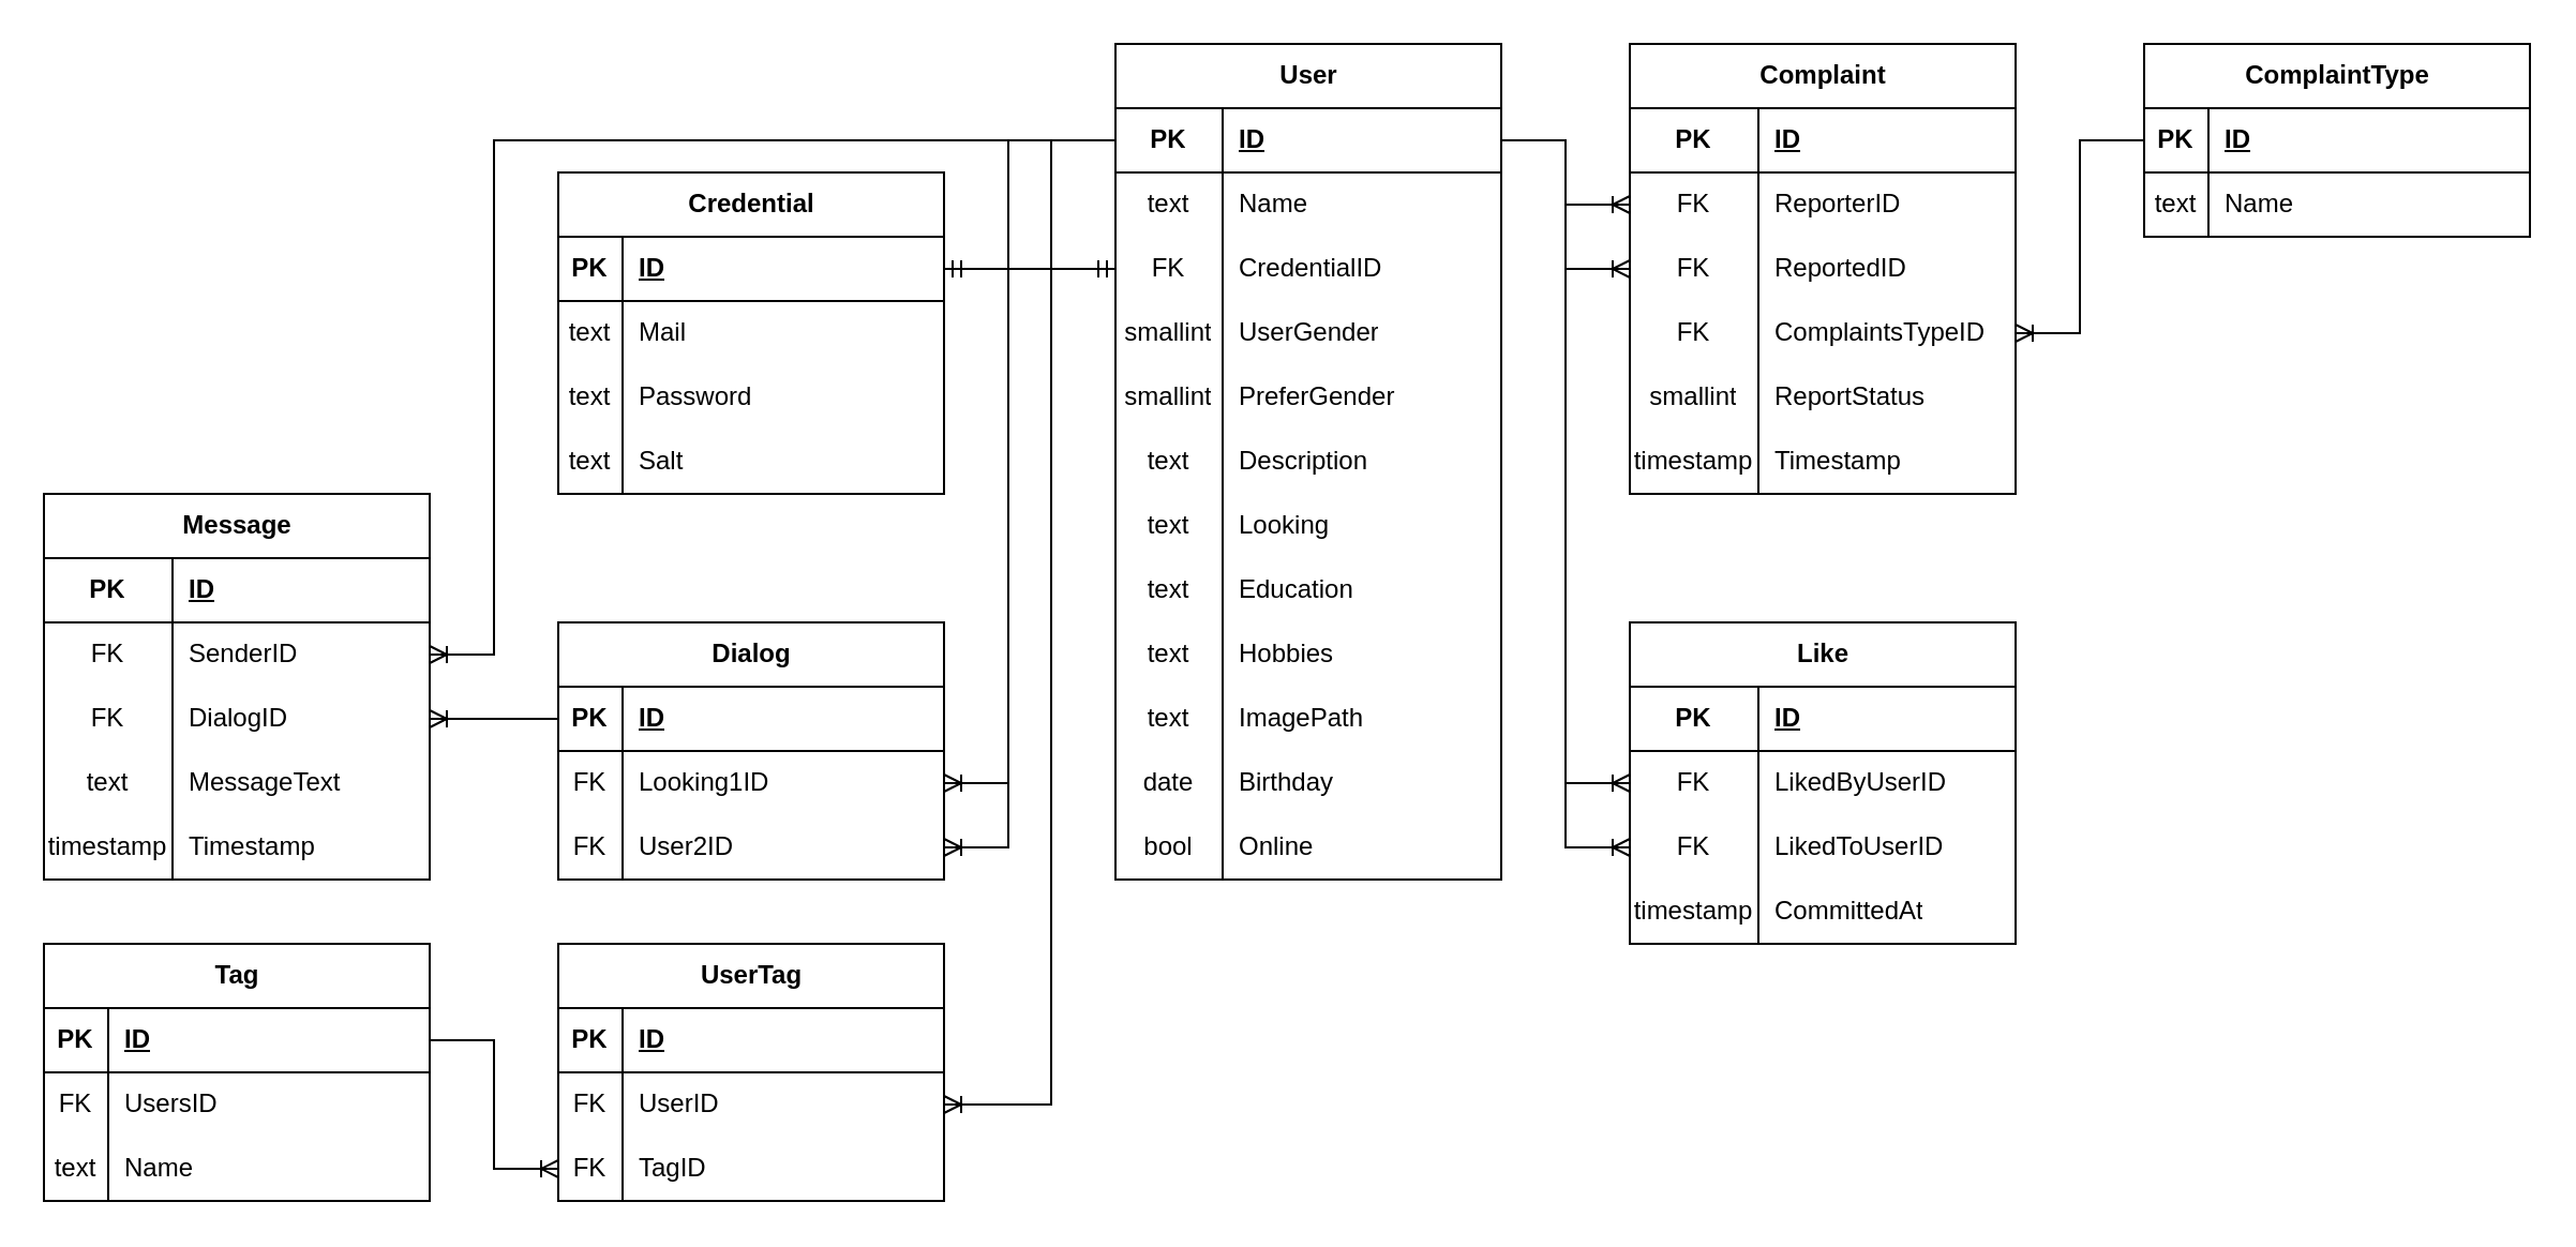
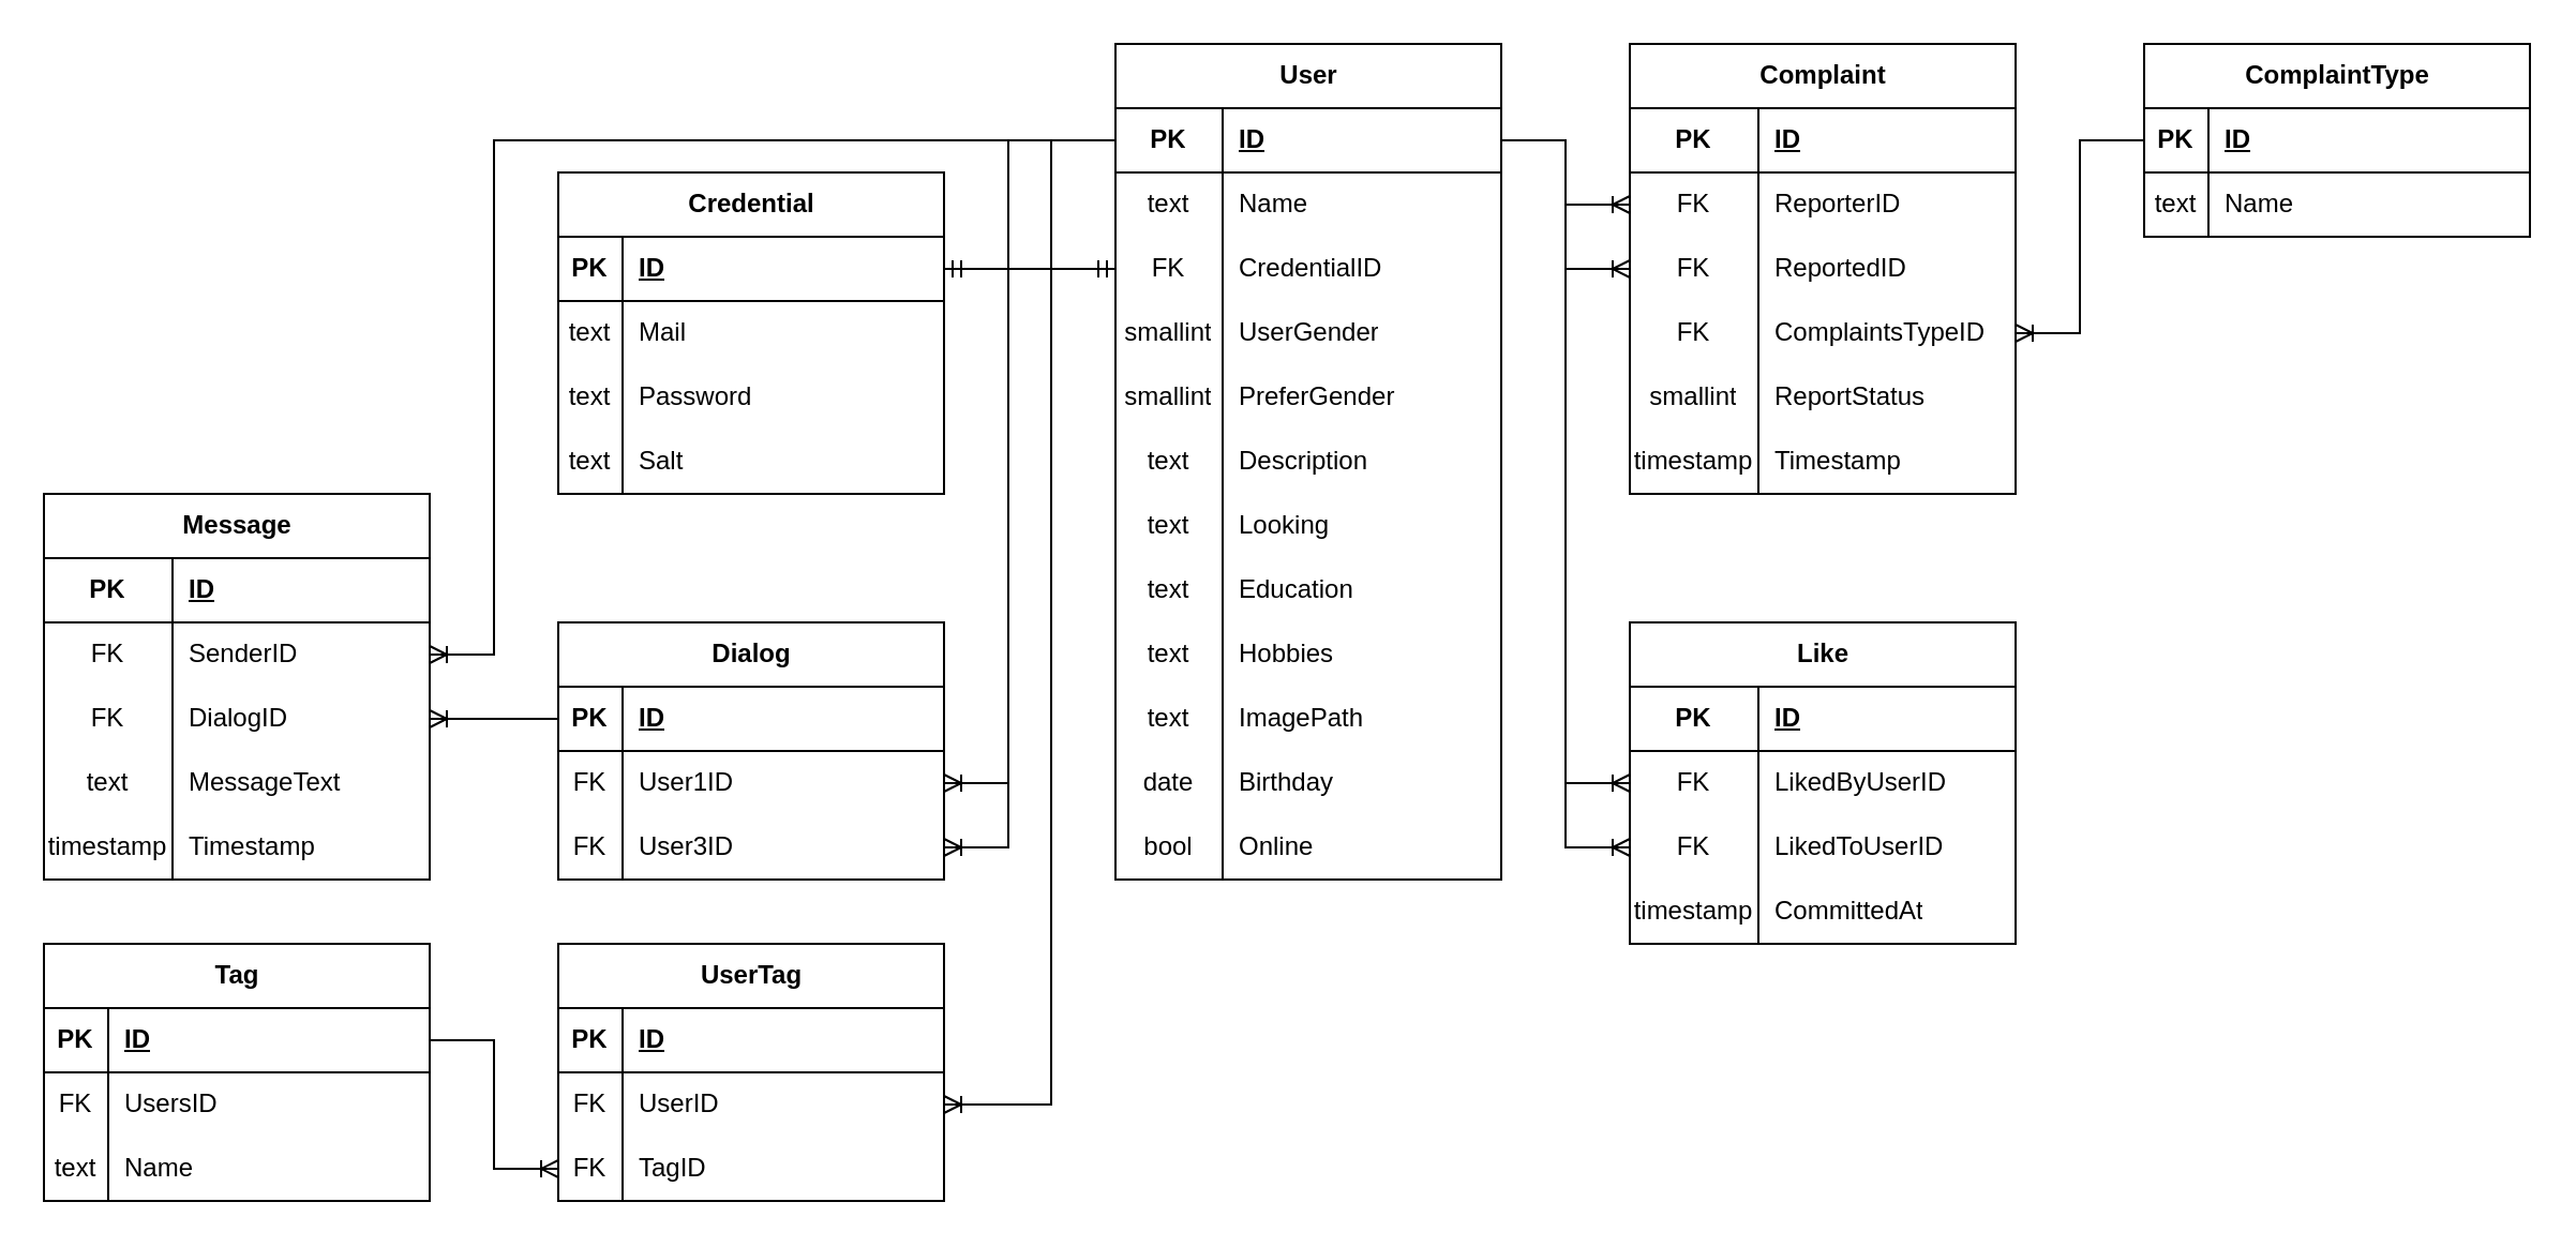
- <mxCell id="74" value="Looking1ID " style="shape=partialRectangle;connectable=0;fillColor=none;top=0;left=0;bottom=0;right=0;align=left;spacingLeft=6;overflow=hidden;whiteSpace=wrap;html=1;" parent="72" vertex="1"><mxGeometry x="30" width="150" height="30" as="geometry"><mxRectangle width="150" height="30" as="alternateBounds" /></mxGeometry></mxCell>
+ <mxCell id="74" value="User1ID " style="shape=partialRectangle;connectable=0;fillColor=none;top=0;left=0;bottom=0;right=0;align=left;spacingLeft=6;overflow=hidden;whiteSpace=wrap;html=1;" parent="72" vertex="1"><mxGeometry x="30" width="150" height="30" as="geometry"><mxRectangle width="150" height="30" as="alternateBounds" /></mxGeometry></mxCell>
- <mxCell id="77" value="User2ID " style="shape=partialRectangle;connectable=0;fillColor=none;top=0;left=0;bottom=0;right=0;align=left;spacingLeft=6;overflow=hidden;whiteSpace=wrap;html=1;" parent="75" vertex="1"><mxGeometry x="30" width="150" height="30" as="geometry"><mxRectangle width="150" height="30" as="alternateBounds" /></mxGeometry></mxCell>
+ <mxCell id="77" value="User3ID " style="shape=partialRectangle;connectable=0;fillColor=none;top=0;left=0;bottom=0;right=0;align=left;spacingLeft=6;overflow=hidden;whiteSpace=wrap;html=1;" parent="75" vertex="1"><mxGeometry x="30" width="150" height="30" as="geometry"><mxRectangle width="150" height="30" as="alternateBounds" /></mxGeometry></mxCell>
